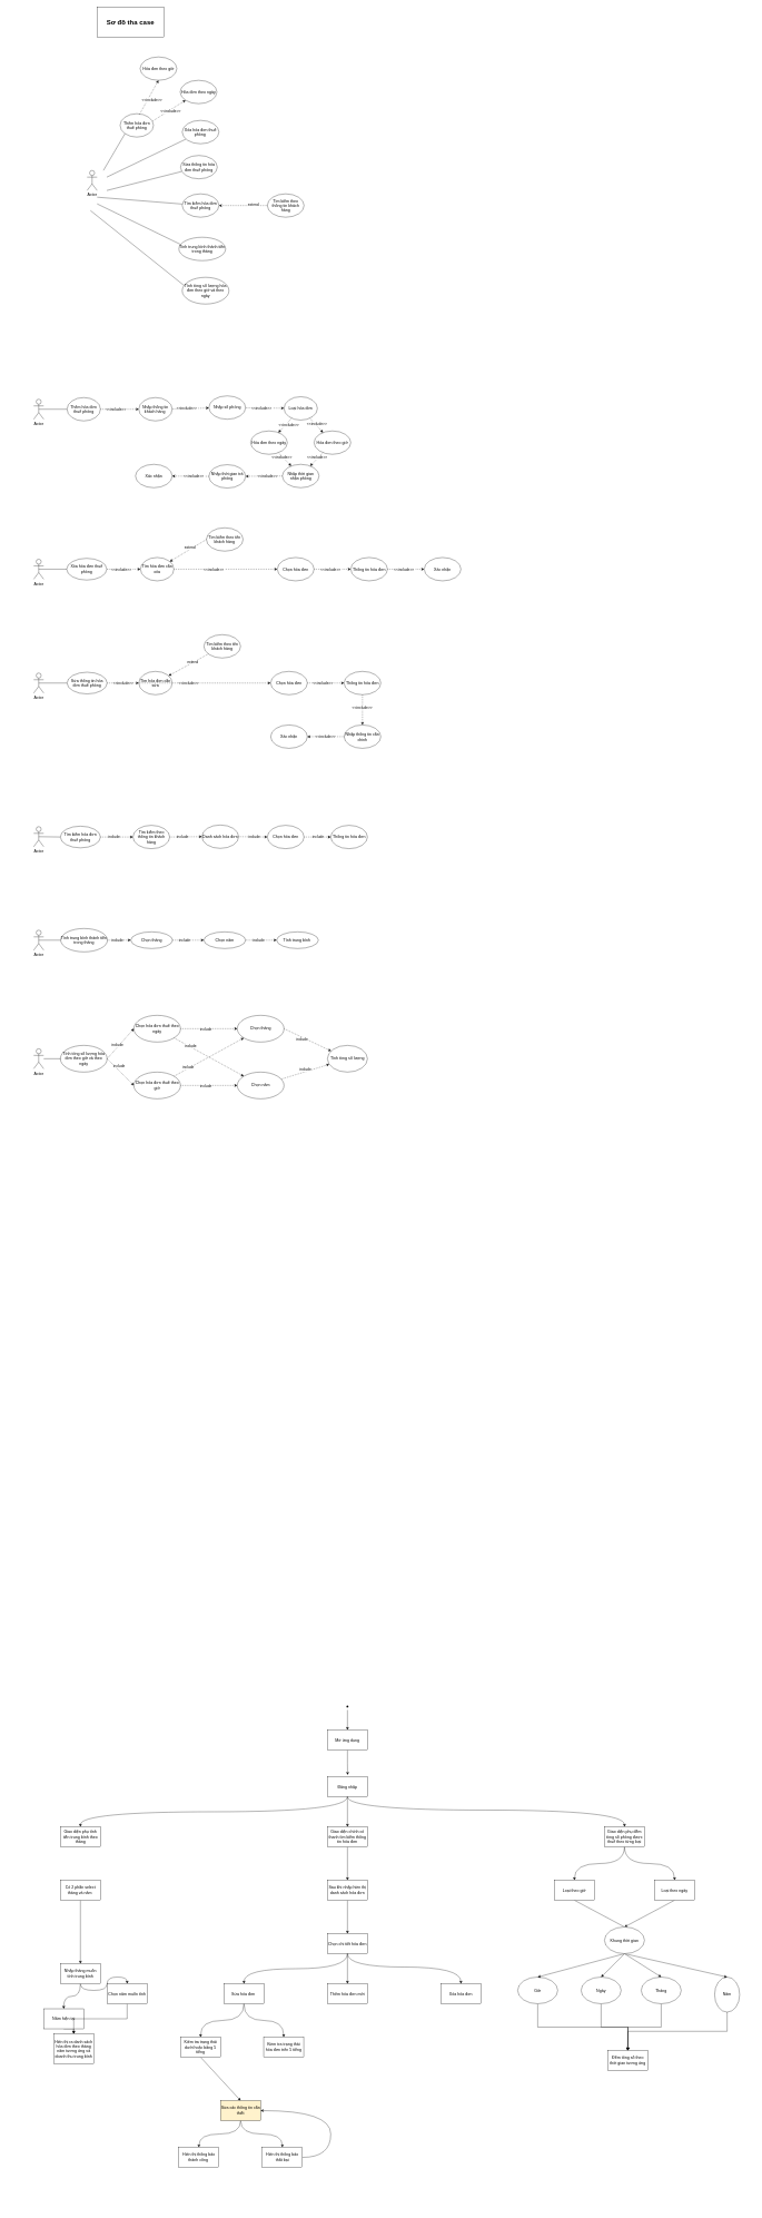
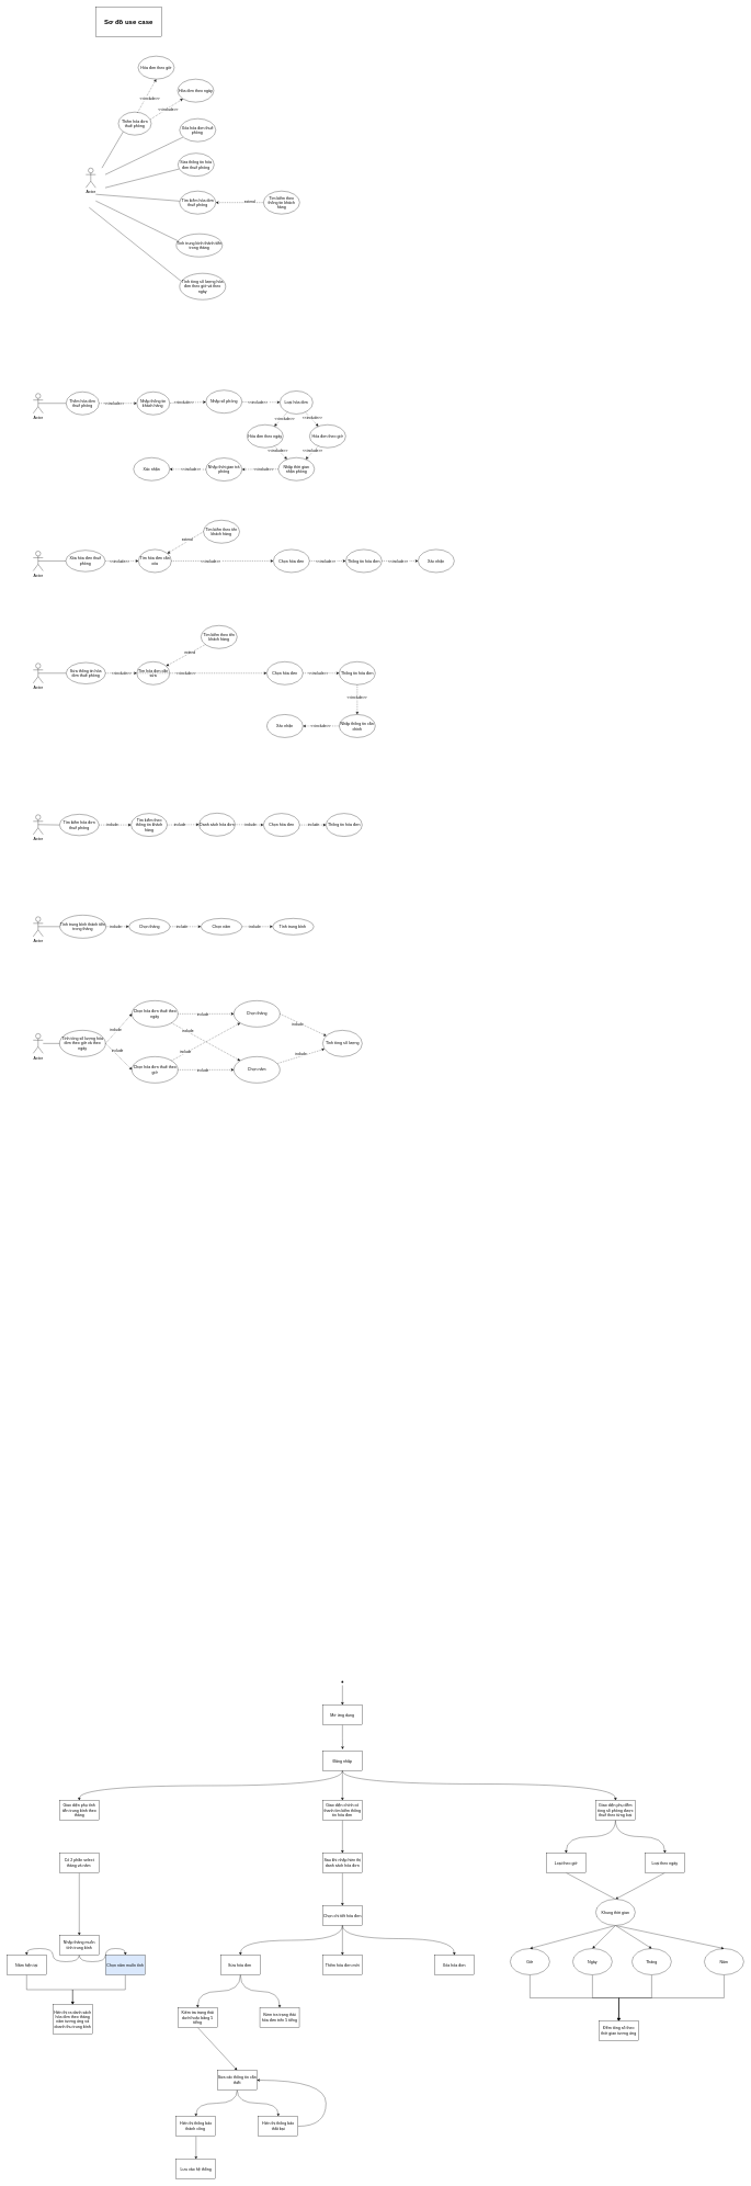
- <mxCell id="110" value="&lt;font style=&quot;font-size: 20px;&quot;&gt;&lt;b&gt;Sơ đồ tha case&lt;/b&gt;&lt;/font&gt;" style="rounded=0;whiteSpace=wrap;html=1;" parent="1" vertex="1"><mxGeometry x="290" y="20" width="200" height="90" as="geometry" /></mxCell>
+ <mxCell id="110" value="&lt;font style=&quot;font-size: 20px;&quot;&gt;&lt;b&gt;Sơ đồ use case&lt;/b&gt;&lt;/font&gt;" style="rounded=0;whiteSpace=wrap;html=1;" parent="1" vertex="1"><mxGeometry x="290" y="20" width="200" height="90" as="geometry" /></mxCell>
- <mxCell id="174" value="Chọn năm muốn tính" style="rounded=0;whiteSpace=wrap;html=1;" parent="1" vertex="1"><mxGeometry x="320" y="5940" width="120" height="60" as="geometry" /></mxCell>
+ <mxCell id="174" value="Chọn năm muốn tính" style="rounded=0;whiteSpace=wrap;html=1;fillColor=#dae8fc;" parent="1" vertex="1"><mxGeometry x="320" y="5940" width="120" height="60" as="geometry" /></mxCell>
- <mxCell id="183" value="Năm" style="ellipse;whiteSpace=wrap;html=1;" parent="1" vertex="1"><mxGeometry x="2140" y="5920" width="75" height="105" as="geometry" /></mxCell>
+ <mxCell id="183" value="Năm" style="ellipse;whiteSpace=wrap;html=1;" parent="1" vertex="1"><mxGeometry x="2140" y="5920" width="120" height="80" as="geometry" /></mxCell>
- <mxCell id="172" value="Năm hiện tại" style="rounded=0;whiteSpace=wrap;html=1;" parent="1" vertex="1"><mxGeometry x="130" y="6015" width="120" height="60" as="geometry" /></mxCell>
+ <mxCell id="172" value="Năm hiện tại" style="rounded=0;whiteSpace=wrap;html=1;" parent="1" vertex="1"><mxGeometry x="20" y="5940" width="120" height="60" as="geometry" /></mxCell>
- <mxCell id="154" value="Sửa các thông tin cần thiết" style="rounded=0;whiteSpace=wrap;html=1;fillColor=#fff2cc;" parent="1" vertex="1"><mxGeometry x="659.98" y="6290" width="120" height="60" as="geometry" /></mxCell>
+ <mxCell id="154" value="Sửa các thông tin cần thiết" style="rounded=0;whiteSpace=wrap;html=1;" parent="1" vertex="1"><mxGeometry x="659.98" y="6290" width="120" height="60" as="geometry" /></mxCell>
+ <mxCell id="157" style="rounded=0;orthogonalLoop=1;jettySize=auto;html=1;exitX=0.5;exitY=1;exitDx=0;exitDy=0;" parent="1" source="158" target="159" edge="1"><mxGeometry relative="1" as="geometry" /></mxCell>
+ <mxCell id="159" value="Lưu vào hệ thống" style="rounded=0;whiteSpace=wrap;html=1;" parent="1" vertex="1"><mxGeometry x="534.98" y="6560" width="120" height="60" as="geometry" /></mxCell>
